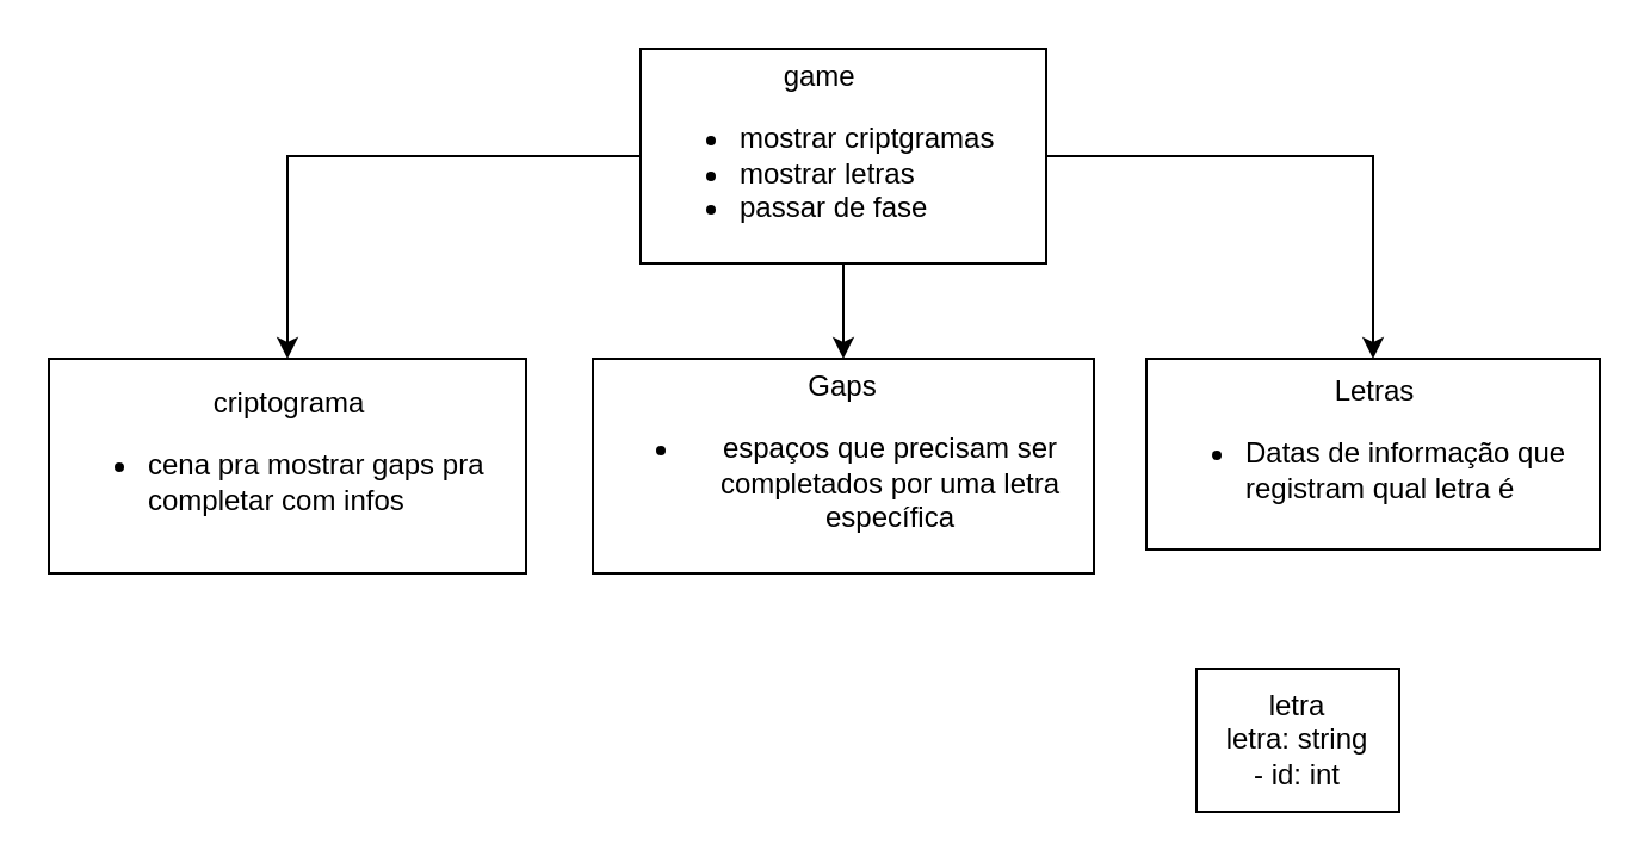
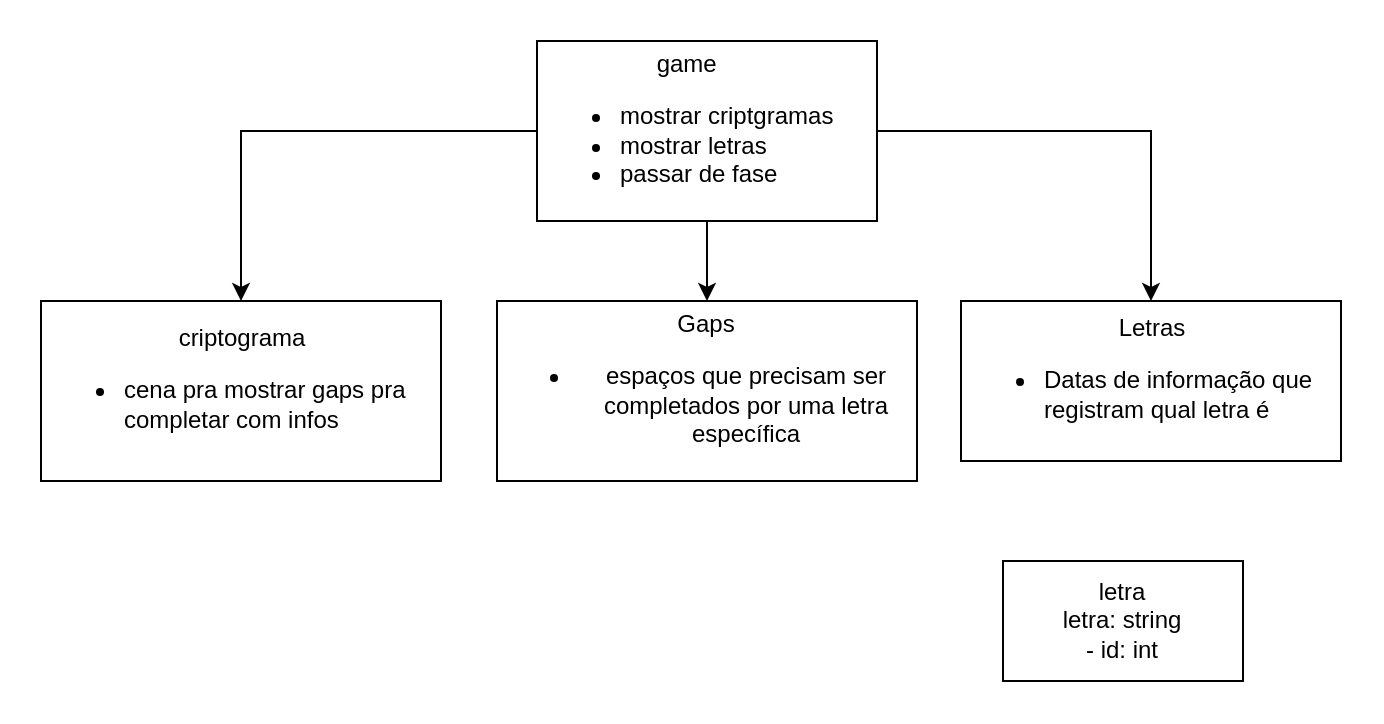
- <mxCell id="9" value="letra&lt;div&gt;letra: string&lt;br&gt;&lt;div&gt;- id: int&lt;/div&gt;&lt;/div&gt;" style="rounded=0;whiteSpace=wrap;html=1;" vertex="1" parent="1"><mxGeometry x="501" y="280" width="85" height="60" as="geometry" /></mxCell>
+ <mxCell id="9" value="letra&lt;div&gt;letra: string&lt;br&gt;&lt;div&gt;- id: int&lt;/div&gt;&lt;/div&gt;" style="rounded=0;whiteSpace=wrap;html=1;" vertex="1" parent="1"><mxGeometry x="501" y="280" width="120" height="60" as="geometry" /></mxCell>
